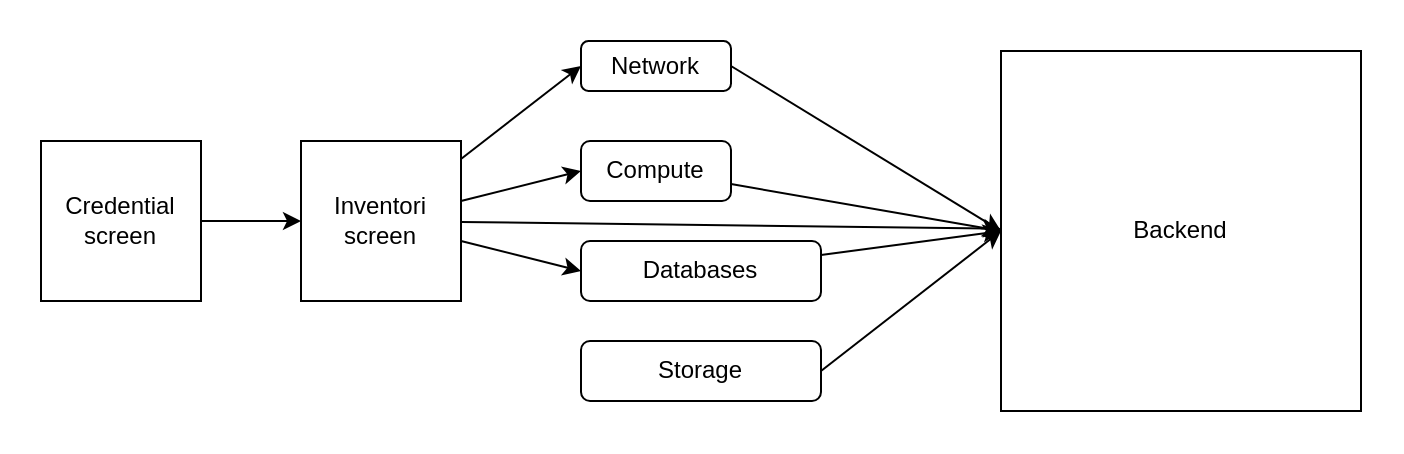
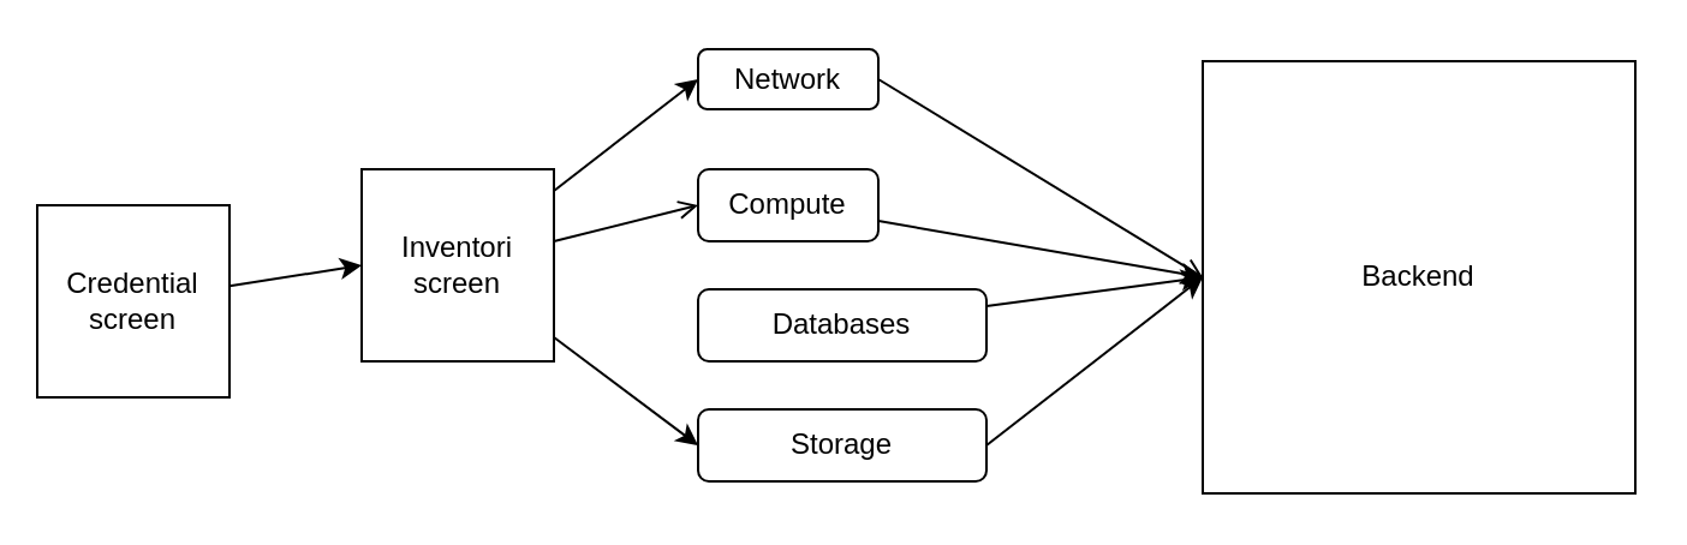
- <mxCell id="5" style="edgeStyle=none;html=1;entryX=0;entryY=0.5;entryDx=0;entryDy=0;" edge="1" parent="1" source="8" target="12"><mxGeometry relative="1" as="geometry" /></mxCell>
+ <mxCell id="5" style="edgeStyle=none;html=1;entryX=0;entryY=0.5;entryDx=0;entryDy=0;endArrow=open;" edge="1" parent="1" source="8" target="12"><mxGeometry relative="1" as="geometry" /></mxCell>
- <mxCell id="3" value="Credential screen" style="whiteSpace=wrap;html=1;aspect=fixed;" vertex="1" parent="1"><mxGeometry x="20" y="70" width="80" height="80" as="geometry" /></mxCell>
+ <mxCell id="3" value="Credential screen" style="whiteSpace=wrap;html=1;aspect=fixed;" vertex="1" parent="1"><mxGeometry x="15" y="85" width="80" height="80" as="geometry" /></mxCell>
- <mxCell id="9" style="edgeStyle=none;html=1;entryX=0;entryY=0.5;entryDx=0;entryDy=0;exitX=1;exitY=0.5;exitDx=0;exitDy=0;" edge="1" parent="1" source="10" target="17"><mxGeometry relative="1" as="geometry" /></mxCell>
+ <mxCell id="9" style="edgeStyle=none;html=1;entryX=0;entryY=0.5;entryDx=0;entryDy=0;exitX=1;exitY=0.5;exitDx=0;exitDy=0;endArrow=open;" edge="1" parent="1" source="10" target="17"><mxGeometry relative="1" as="geometry" /></mxCell>
- <mxCell id="7" style="edgeStyle=none;html=1;" edge="1" parent="1" source="8" target="17"><mxGeometry relative="1" as="geometry" /></mxCell>
+ <mxCell id="7" style="edgeStyle=none;html=1;entryX=0;entryY=0.5;entryDx=0;entryDy=0;" edge="1" parent="1" source="8" target="16"><mxGeometry relative="1" as="geometry" /></mxCell>
- <mxCell id="6" style="edgeStyle=none;html=1;entryX=0;entryY=0.5;entryDx=0;entryDy=0;" edge="1" parent="1" source="8" target="14"><mxGeometry relative="1" as="geometry" /></mxCell>
